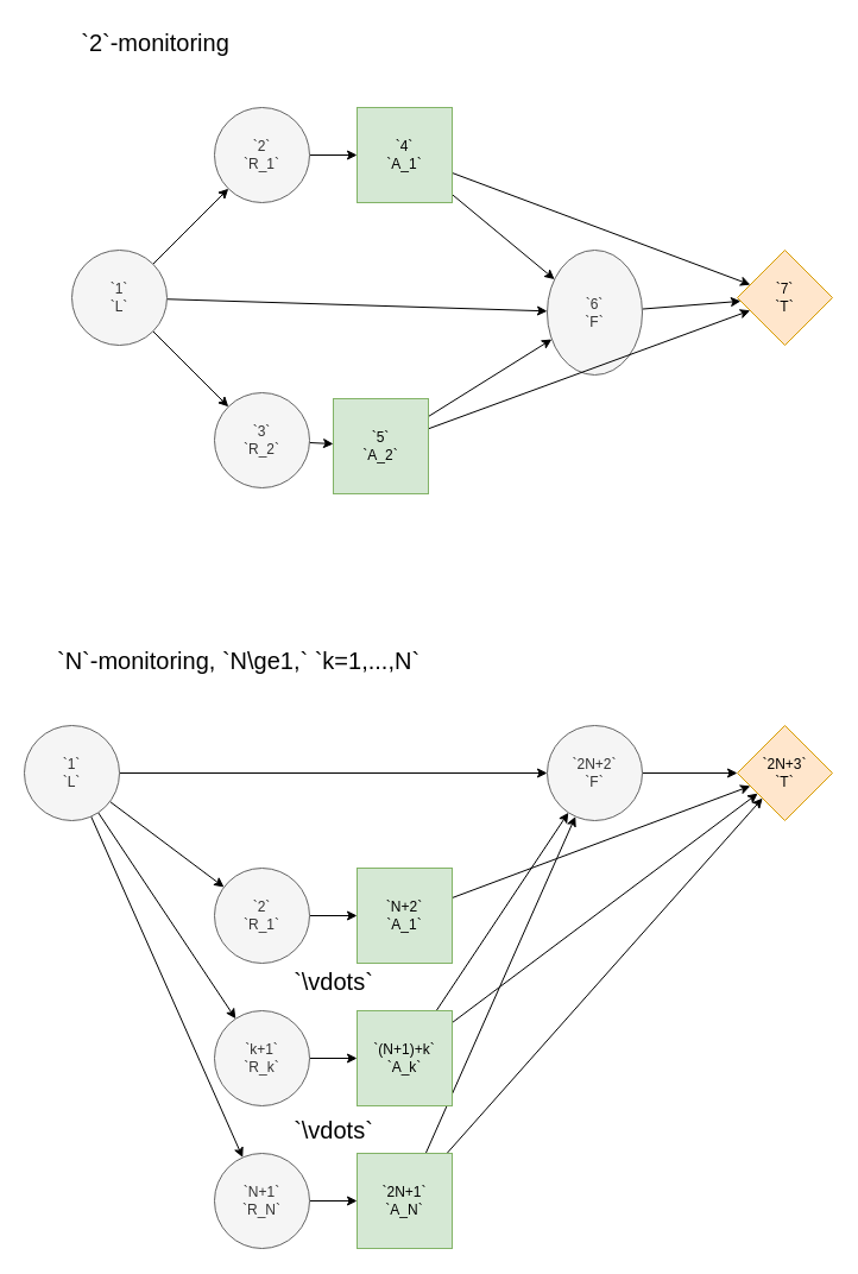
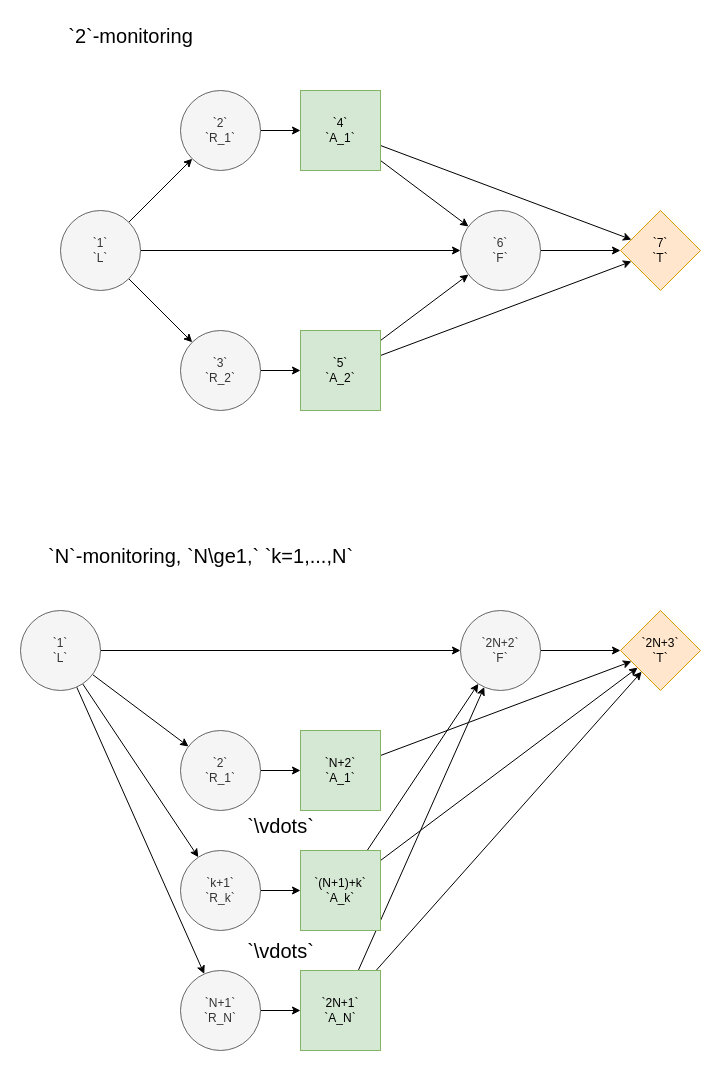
- <mxCell id="11" value="`6`&lt;br&gt;`F`" style="ellipse;whiteSpace=wrap;html=1;aspect=fixed;fillColor=#f5f5f5;strokeColor=#666666;fontColor=#333333;" parent="1" vertex="1"><mxGeometry x="460" y="210" width="80" height="105" as="geometry" /></mxCell>
+ <mxCell id="11" value="`6`&lt;br&gt;`F`" style="ellipse;whiteSpace=wrap;html=1;aspect=fixed;fillColor=#f5f5f5;strokeColor=#666666;fontColor=#333333;" parent="1" vertex="1"><mxGeometry x="460" y="210" width="80" height="80" as="geometry" /></mxCell>
- <mxCell id="17" value="`5`&lt;br&gt;`A_2`" style="whiteSpace=wrap;html=1;aspect=fixed;fontFamily=Helvetica;fontSize=12;align=center;strokeColor=#82b366;fillColor=#d5e8d4;" parent="1" vertex="1"><mxGeometry x="280" y="335" width="80" height="80" as="geometry" /></mxCell>
+ <mxCell id="17" value="`5`&lt;br&gt;`A_2`" style="whiteSpace=wrap;html=1;aspect=fixed;fontFamily=Helvetica;fontSize=12;align=center;strokeColor=#82b366;fillColor=#d5e8d4;" parent="1" vertex="1"><mxGeometry x="300" y="330" width="80" height="80" as="geometry" /></mxCell>
